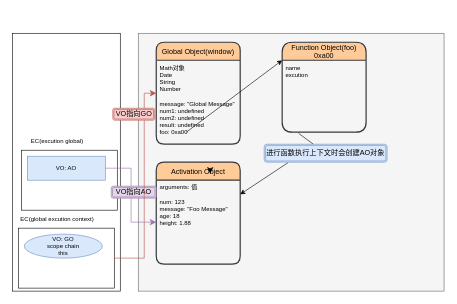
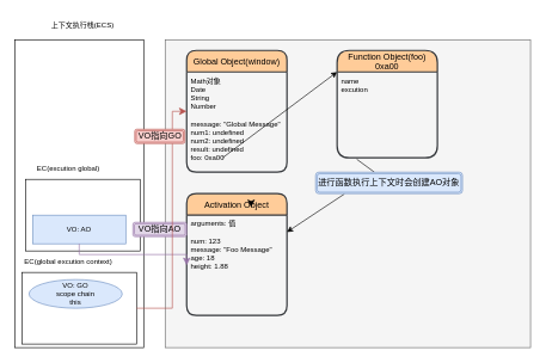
+ <mxCell id="7" value="上下文执行栈(ECS)" style="text;html=1;strokeColor=none;fillColor=none;align=center;verticalAlign=middle;whiteSpace=wrap;rounded=0;fontSize=10;" parent="1" vertex="1"><mxGeometry x="70" y="20" width="90" height="30" as="geometry" /></mxCell>
- <mxCell id="15" value="VO: AO" style="rounded=0;whiteSpace=wrap;html=1;fontSize=10;fillColor=#dae8fc;strokeColor=#6c8ebf;" parent="1" vertex="1"><mxGeometry x="45" y="260" width="130" height="40" as="geometry" /></mxCell>
+ <mxCell id="15" value="VO: AO" style="rounded=0;whiteSpace=wrap;html=1;fontSize=10;fillColor=#dae8fc;strokeColor=#6c8ebf;" parent="1" vertex="1"><mxGeometry x="45" y="300" width="130" height="40" as="geometry" /></mxCell>
